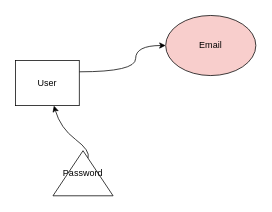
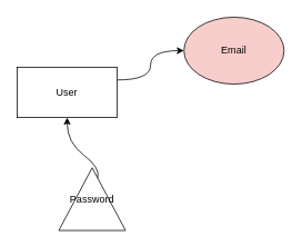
- <mxCell id="3" value="User" style="rounded=0;whiteSpace=wrap;html=1;" vertex="1" parent="1"><mxGeometry x="20" y="80" width="85" height="60" as="geometry" /></mxCell>
+ <mxCell id="3" value="User" style="rounded=0;whiteSpace=wrap;html=1;" vertex="1" parent="1"><mxGeometry x="20" y="80" width="120" height="60" as="geometry" /></mxCell>
- <mxCell id="6" value="Password" style="triangle;whiteSpace=wrap;html=1;direction=north;" vertex="1" parent="1"><mxGeometry x="70" y="200" width="80" height="60" as="geometry" /></mxCell>
+ <mxCell id="6" value="Password" style="triangle;whiteSpace=wrap;html=1;direction=north;" vertex="1" parent="1"><mxGeometry x="70" y="200" width="80" height="75" as="geometry" /></mxCell>
